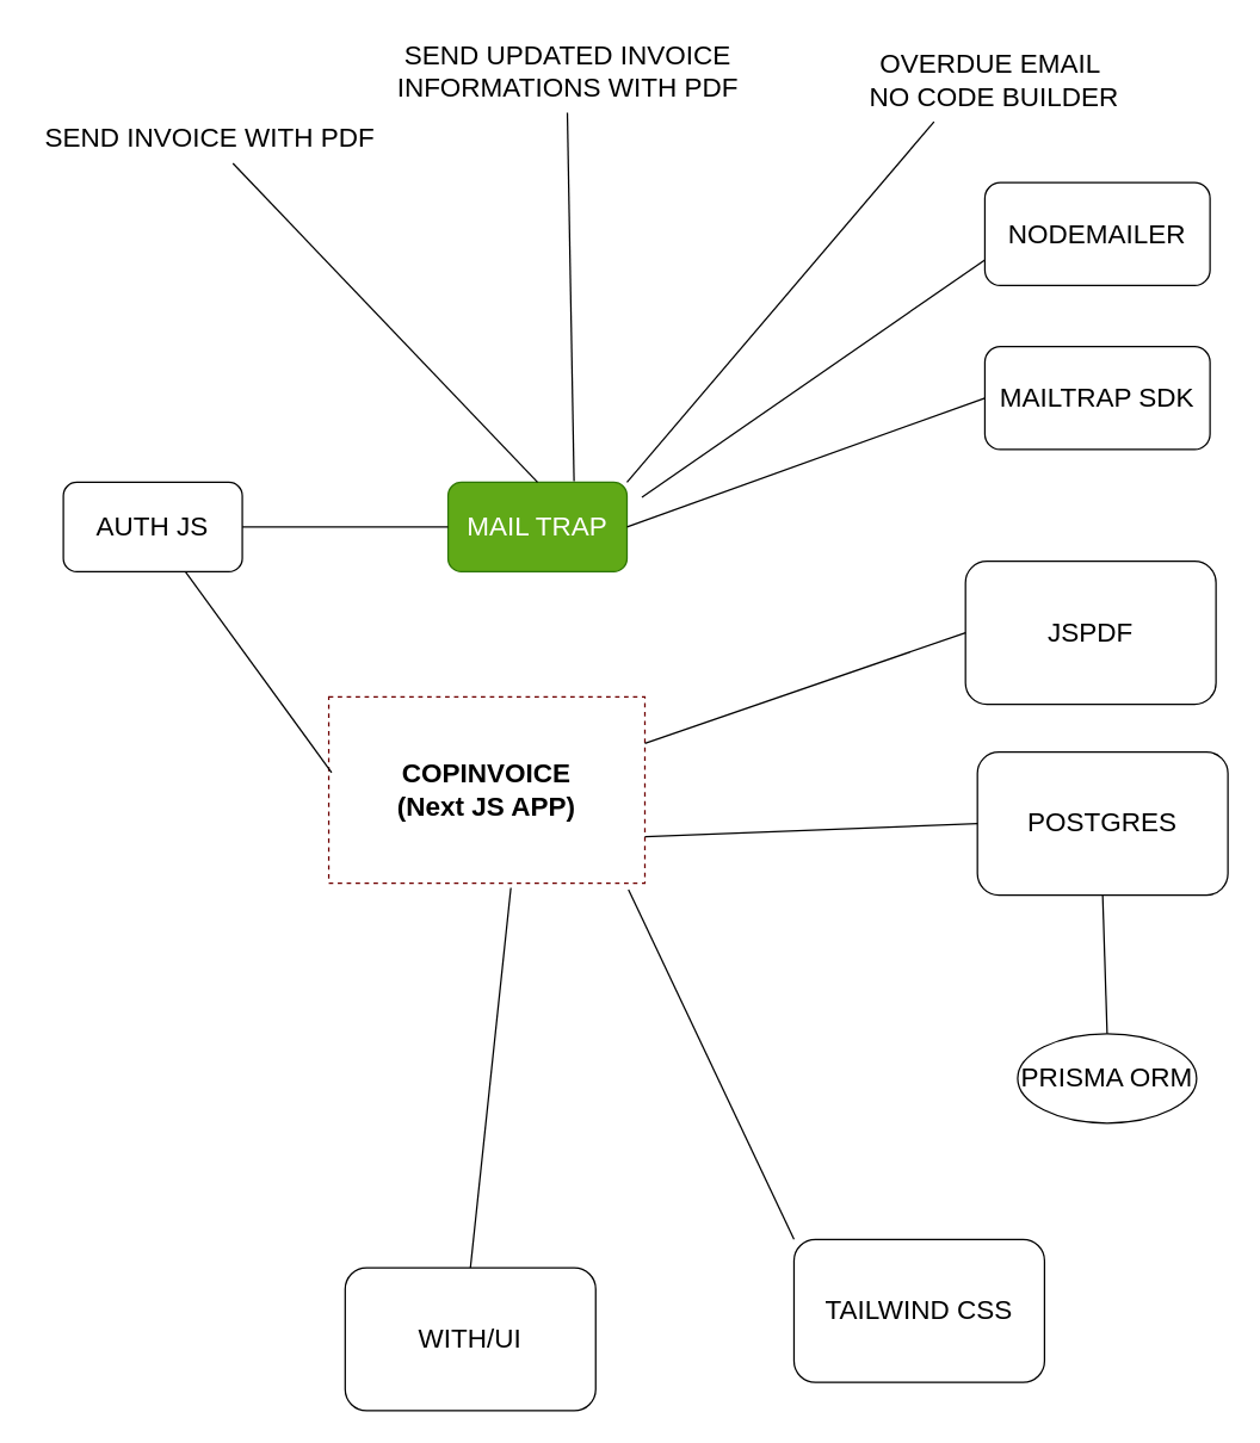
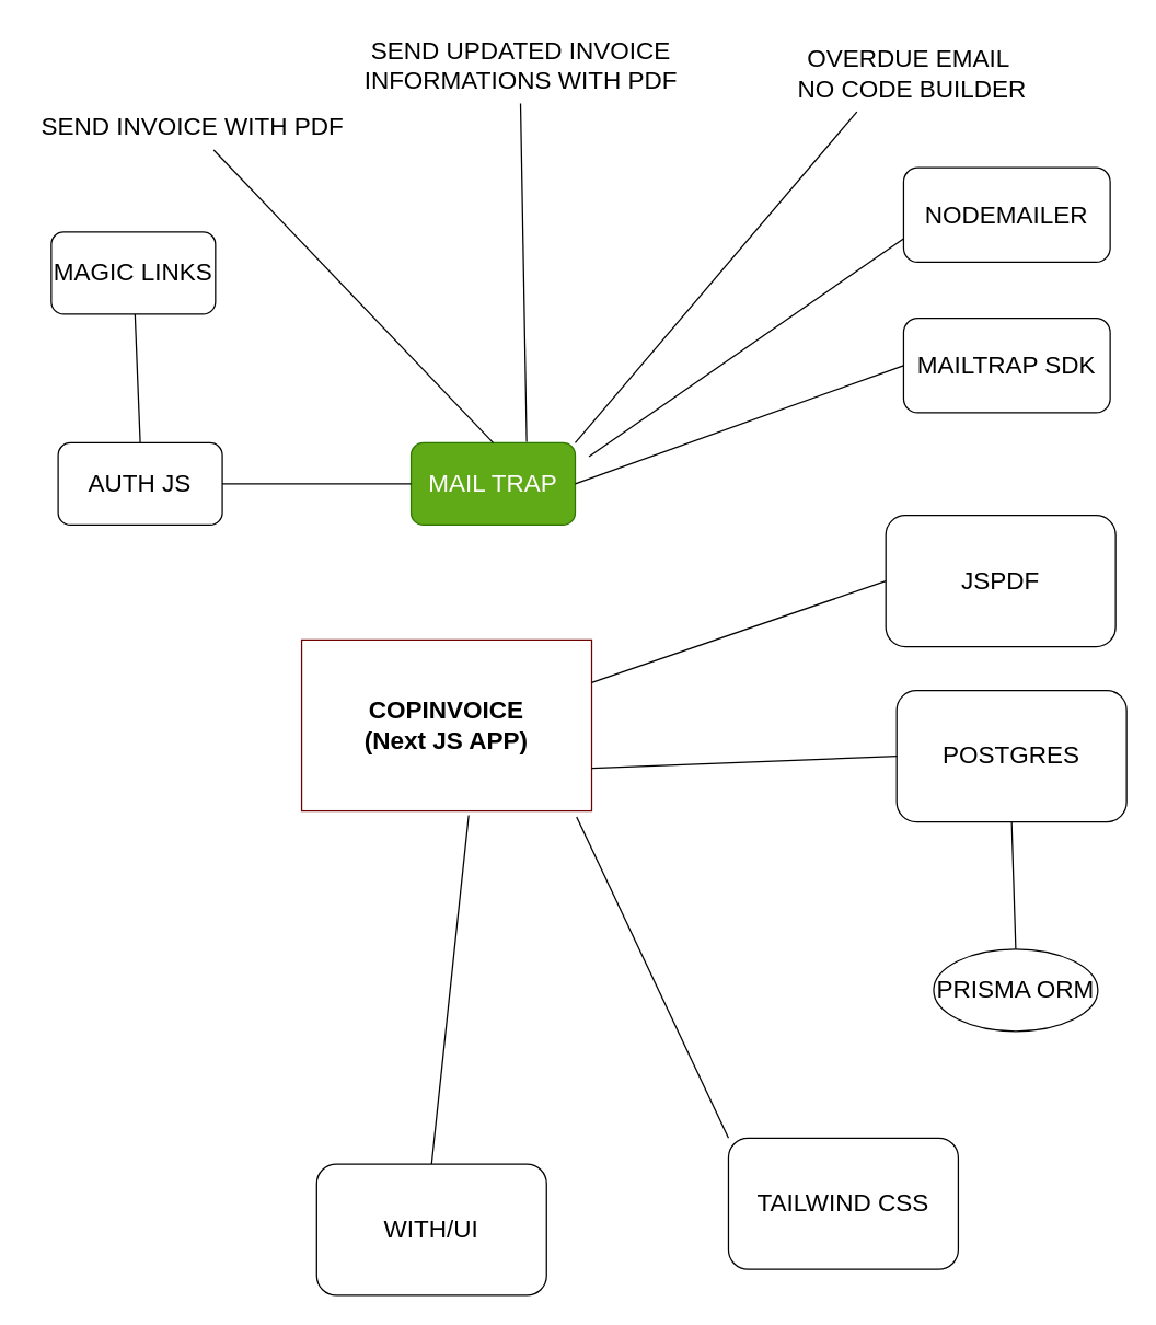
+ <mxCell id="5" value="MAGIC LINKS" style="rounded=1;whiteSpace=wrap;html=1;fillStyle=solid;strokeColor=#000000;fontSize=18;fontColor=#000000;fillColor=#FFFFFF;gradientColor=none;" vertex="1" parent="1"><mxGeometry x="37" y="169" width="120" height="60" as="geometry" /></mxCell>
+ <mxCell id="6" value="" style="endArrow=none;html=1;fontSize=18;fontColor=#000000;strokeColor=#000000;exitX=0.5;exitY=0;exitDx=0;exitDy=0;" edge="1" parent="1" source="3" target="5"><mxGeometry width="50" height="50" relative="1" as="geometry"><mxPoint x="354" y="526" as="sourcePoint" /><mxPoint x="259.536" y="388" as="targetPoint" /></mxGeometry></mxCell>
- <mxCell id="4" value="" style="endArrow=none;html=1;fontSize=18;fontColor=#000000;strokeColor=#000000;exitX=0.009;exitY=0.406;exitDx=0;exitDy=0;exitPerimeter=0;" edge="1" parent="1" source="2" target="3"><mxGeometry width="50" height="50" relative="1" as="geometry"><mxPoint x="344" y="516" as="sourcePoint" /><mxPoint x="521" y="447" as="targetPoint" /></mxGeometry></mxCell>
- <mxCell id="2" value="&lt;font size=&quot;1&quot; color=&quot;#000000&quot;&gt;&lt;b style=&quot;font-size: 18px;&quot;&gt;COPINVOICE&lt;br&gt;(Next JS APP)&lt;br&gt;&lt;/b&gt;&lt;/font&gt;" style="rounded=0;whiteSpace=wrap;html=1;fillColor=#FFFFFF;fillStyle=solid;strokeColor=#6F0000;fontColor=#ffffff;dashed=1;" vertex="1" parent="1"><mxGeometry x="220" y="467" width="212" height="125" as="geometry" /></mxCell>
+ <mxCell id="2" value="&lt;font size=&quot;1&quot; color=&quot;#000000&quot;&gt;&lt;b style=&quot;font-size: 18px;&quot;&gt;COPINVOICE&lt;br&gt;(Next JS APP)&lt;br&gt;&lt;/b&gt;&lt;/font&gt;" style="rounded=0;whiteSpace=wrap;html=1;fillColor=#FFFFFF;fillStyle=solid;strokeColor=#6F0000;fontColor=#ffffff;" vertex="1" parent="1"><mxGeometry x="220" y="467" width="212" height="125" as="geometry" /></mxCell>
